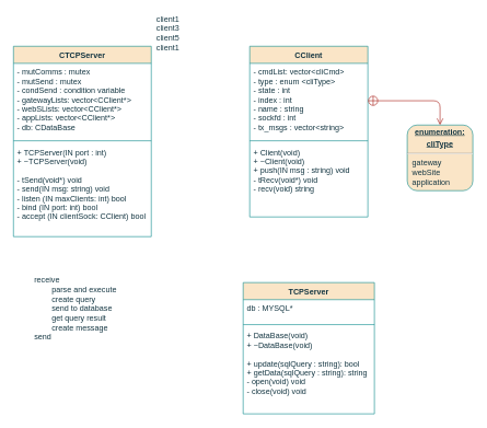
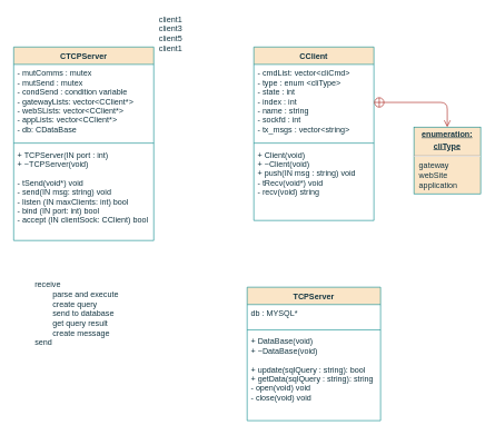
- <mxCell id="10" value="&lt;p style=&quot;margin: 0px ; margin-top: 4px ; text-align: center ; text-decoration: underline&quot;&gt;&lt;b&gt;enumeration:&lt;/b&gt;&lt;/p&gt;&lt;p style=&quot;margin: 0px ; margin-top: 4px ; text-align: center ; text-decoration: underline&quot;&gt;&lt;b&gt;cliType&lt;/b&gt;&lt;/p&gt;&lt;hr&gt;&lt;p style=&quot;margin: 0px ; margin-left: 8px&quot;&gt;gateway&lt;/p&gt;&lt;p style=&quot;margin: 0px ; margin-left: 8px&quot;&gt;webSite&lt;/p&gt;&lt;p style=&quot;margin: 0px ; margin-left: 8px&quot;&gt;application&lt;br&gt;&lt;/p&gt;" style="verticalAlign=top;align=left;overflow=fill;fontSize=12;fontFamily=Helvetica;html=1;fillColor=#FAE5C7;strokeColor=#0F8B8D;fontColor=#143642;rounded=1;" vertex="1" parent="1"><mxGeometry x="620" y="190" width="100" height="100" as="geometry" /></mxCell>
+ <mxCell id="10" value="&lt;p style=&quot;margin: 0px ; margin-top: 4px ; text-align: center ; text-decoration: underline&quot;&gt;&lt;b&gt;enumeration:&lt;/b&gt;&lt;/p&gt;&lt;p style=&quot;margin: 0px ; margin-top: 4px ; text-align: center ; text-decoration: underline&quot;&gt;&lt;b&gt;cliType&lt;/b&gt;&lt;/p&gt;&lt;hr&gt;&lt;p style=&quot;margin: 0px ; margin-left: 8px&quot;&gt;gateway&lt;/p&gt;&lt;p style=&quot;margin: 0px ; margin-left: 8px&quot;&gt;webSite&lt;/p&gt;&lt;p style=&quot;margin: 0px ; margin-left: 8px&quot;&gt;application&lt;br&gt;&lt;/p&gt;" style="verticalAlign=top;align=left;overflow=fill;fontSize=12;fontFamily=Helvetica;html=1;fillColor=#FAE5C7;strokeColor=#0F8B8D;fontColor=#143642;" vertex="1" parent="1"><mxGeometry x="620" y="190" width="100" height="100" as="geometry" /></mxCell>
